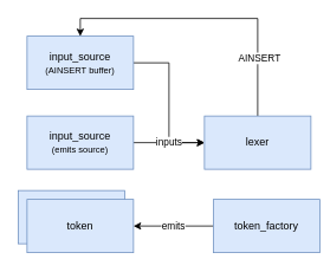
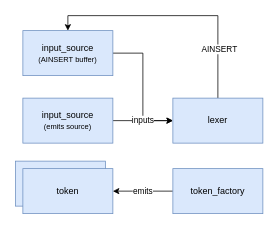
- <mxCell id="5" value="token_factory" style="rounded=0;whiteSpace=wrap;html=1;flipV=0;flipH=1;direction=east;verticalAlign=middle;fillColor=#dae8fc;strokeColor=#6c8ebf;" parent="1" vertex="1"><mxGeometry x="240" y="224" width="120" height="60" as="geometry" /></mxCell>
+ <mxCell id="5" value="token_factory" style="rounded=0;whiteSpace=wrap;html=1;flipV=0;flipH=1;direction=east;verticalAlign=middle;fillColor=#dae8fc;strokeColor=#6c8ebf;" parent="1" vertex="1"><mxGeometry x="230" y="224" width="120" height="60" as="geometry" /></mxCell>
